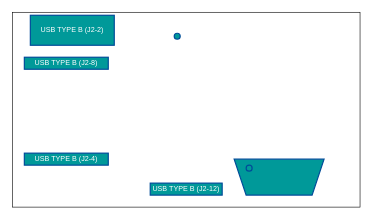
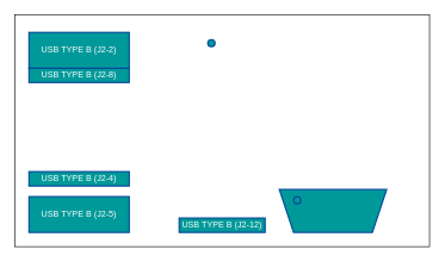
- <mxCell id="7" value="USB TYPE B (J2-2)" style="rounded=0;whiteSpace=wrap;html=1;direction=south;fillColor=#009999;strokeColor=#004C99;fontColor=#ffffff;strokeWidth=2;" vertex="1" parent="1"><mxGeometry x="50" y="25" width="140" height="50" as="geometry" /></mxCell>
+ <mxCell id="7" value="USB TYPE B (J2-2)" style="rounded=0;whiteSpace=wrap;html=1;direction=south;fillColor=#009999;strokeColor=#004C99;fontColor=#ffffff;strokeWidth=2;" vertex="1" parent="1"><mxGeometry x="40" y="45" width="140" height="50" as="geometry" /></mxCell>
- <mxCell id="4" value="USB TYPE B (J2-4)" style="rounded=0;whiteSpace=wrap;html=1;direction=south;fillColor=#009999;fontColor=#ffffff;strokeColor=#004C99;strokeWidth=2;" parent="1" vertex="1"><mxGeometry x="40" y="255" width="140" height="20" as="geometry" /></mxCell>
+ <mxCell id="4" value="USB TYPE B (J2-4)" style="rounded=0;whiteSpace=wrap;html=1;direction=south;fillColor=#009999;fontColor=#ffffff;strokeColor=#004C99;strokeWidth=2;" parent="1" vertex="1"><mxGeometry x="40" y="240" width="140" height="20" as="geometry" /></mxCell>
+ <mxCell id="5" value="USB TYPE B (J2-5)" style="rounded=0;whiteSpace=wrap;html=1;direction=south;fillColor=#009999;fontColor=#ffffff;strokeColor=#004C99;strokeWidth=2;" vertex="1" parent="1"><mxGeometry x="40" y="275" width="140" height="50" as="geometry" /></mxCell>
